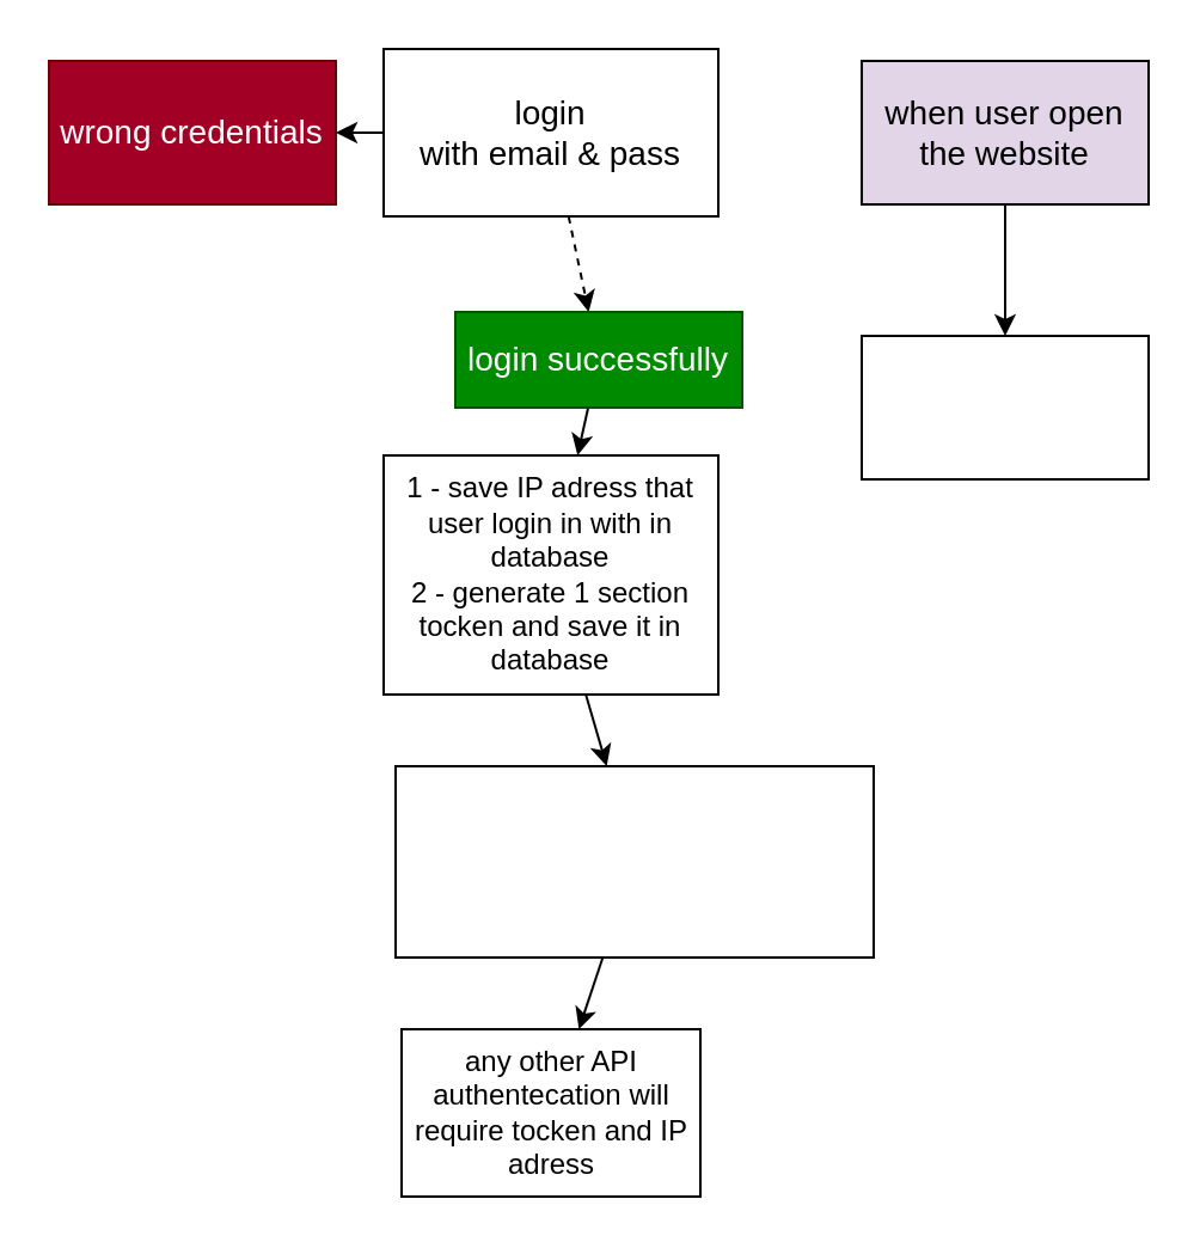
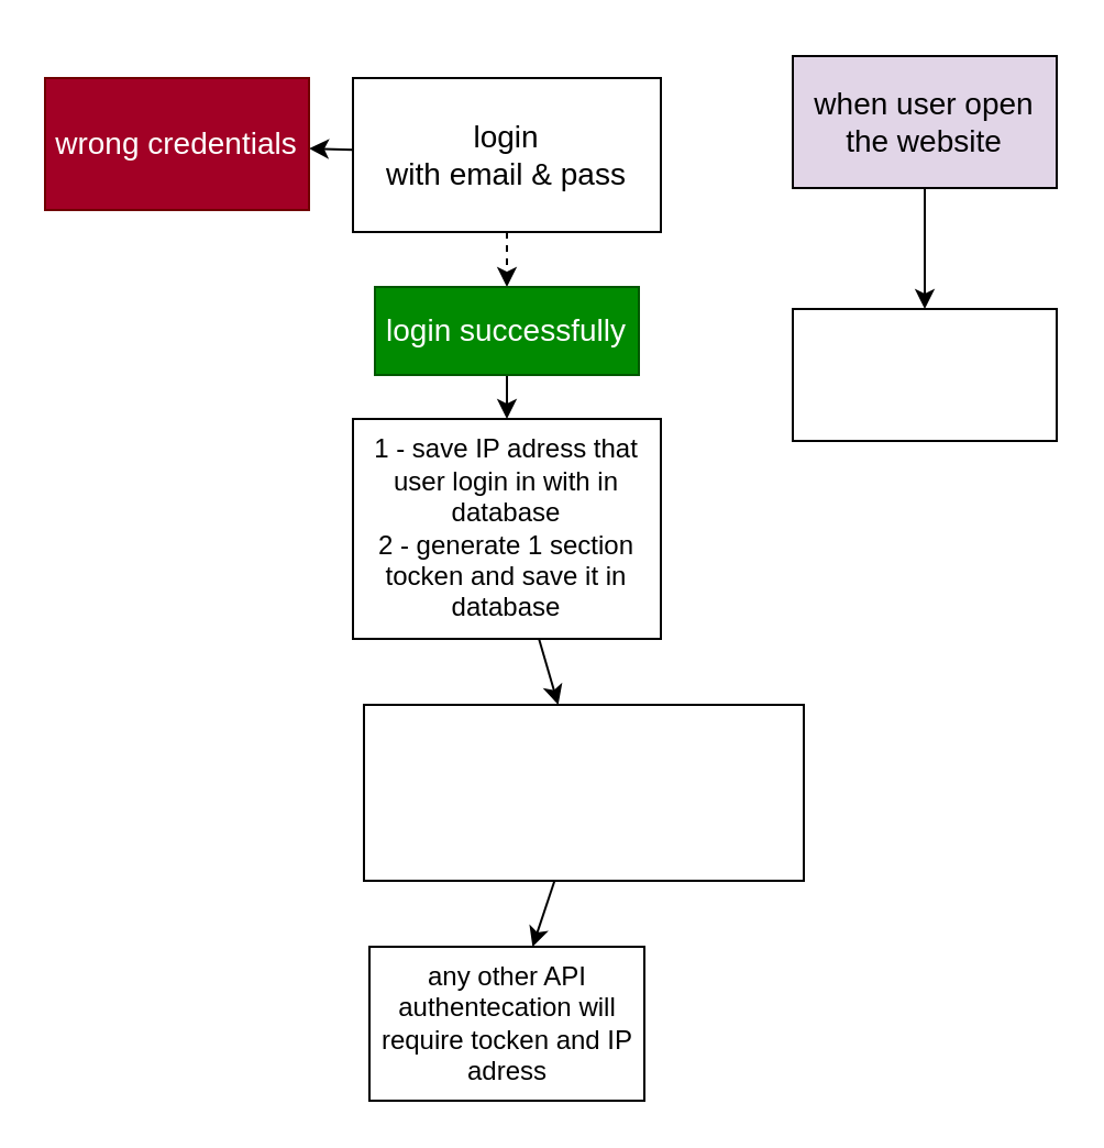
- <mxCell id="5" value="&lt;font style=&quot;font-size: 14px;&quot;&gt;wrong credentials&lt;/font&gt;" style="whiteSpace=wrap;html=1;rounded=0;fillColor=#a20025;fontColor=#ffffff;strokeColor=#6F0000;" parent="1" vertex="1"><mxGeometry x="20" y="25" width="120" height="60" as="geometry" /></mxCell>
+ <mxCell id="5" value="&lt;font style=&quot;font-size: 14px;&quot;&gt;wrong credentials&lt;/font&gt;" style="whiteSpace=wrap;html=1;rounded=0;fillColor=#a20025;fontColor=#ffffff;strokeColor=#6F0000;" parent="1" vertex="1"><mxGeometry x="20" y="35" width="120" height="60" as="geometry" /></mxCell>
- <mxCell id="4" value="&lt;font style=&quot;font-size: 14px;&quot;&gt;login&lt;br&gt;with email &amp;amp; pass&lt;/font&gt;" style="rounded=0;whiteSpace=wrap;html=1;" parent="1" vertex="1"><mxGeometry x="160" y="20" width="140" height="70" as="geometry" /></mxCell>
+ <mxCell id="4" value="&lt;font style=&quot;font-size: 14px;&quot;&gt;login&lt;br&gt;with email &amp;amp; pass&lt;/font&gt;" style="rounded=0;whiteSpace=wrap;html=1;" parent="1" vertex="1"><mxGeometry x="160" y="35" width="140" height="70" as="geometry" /></mxCell>
- <mxCell id="7" value="&lt;font style=&quot;font-size: 14px;&quot;&gt;login successfully&lt;br&gt;&lt;/font&gt;" style="whiteSpace=wrap;html=1;rounded=0;fillColor=#008a00;fontColor=#ffffff;strokeColor=#005700;" parent="1" vertex="1"><mxGeometry x="190" y="130" width="120" height="40" as="geometry" /></mxCell>
+ <mxCell id="7" value="&lt;font style=&quot;font-size: 14px;&quot;&gt;login successfully&lt;br&gt;&lt;/font&gt;" style="whiteSpace=wrap;html=1;rounded=0;fillColor=#008a00;fontColor=#ffffff;strokeColor=#005700;" parent="1" vertex="1"><mxGeometry x="170" y="130" width="120" height="40" as="geometry" /></mxCell>
